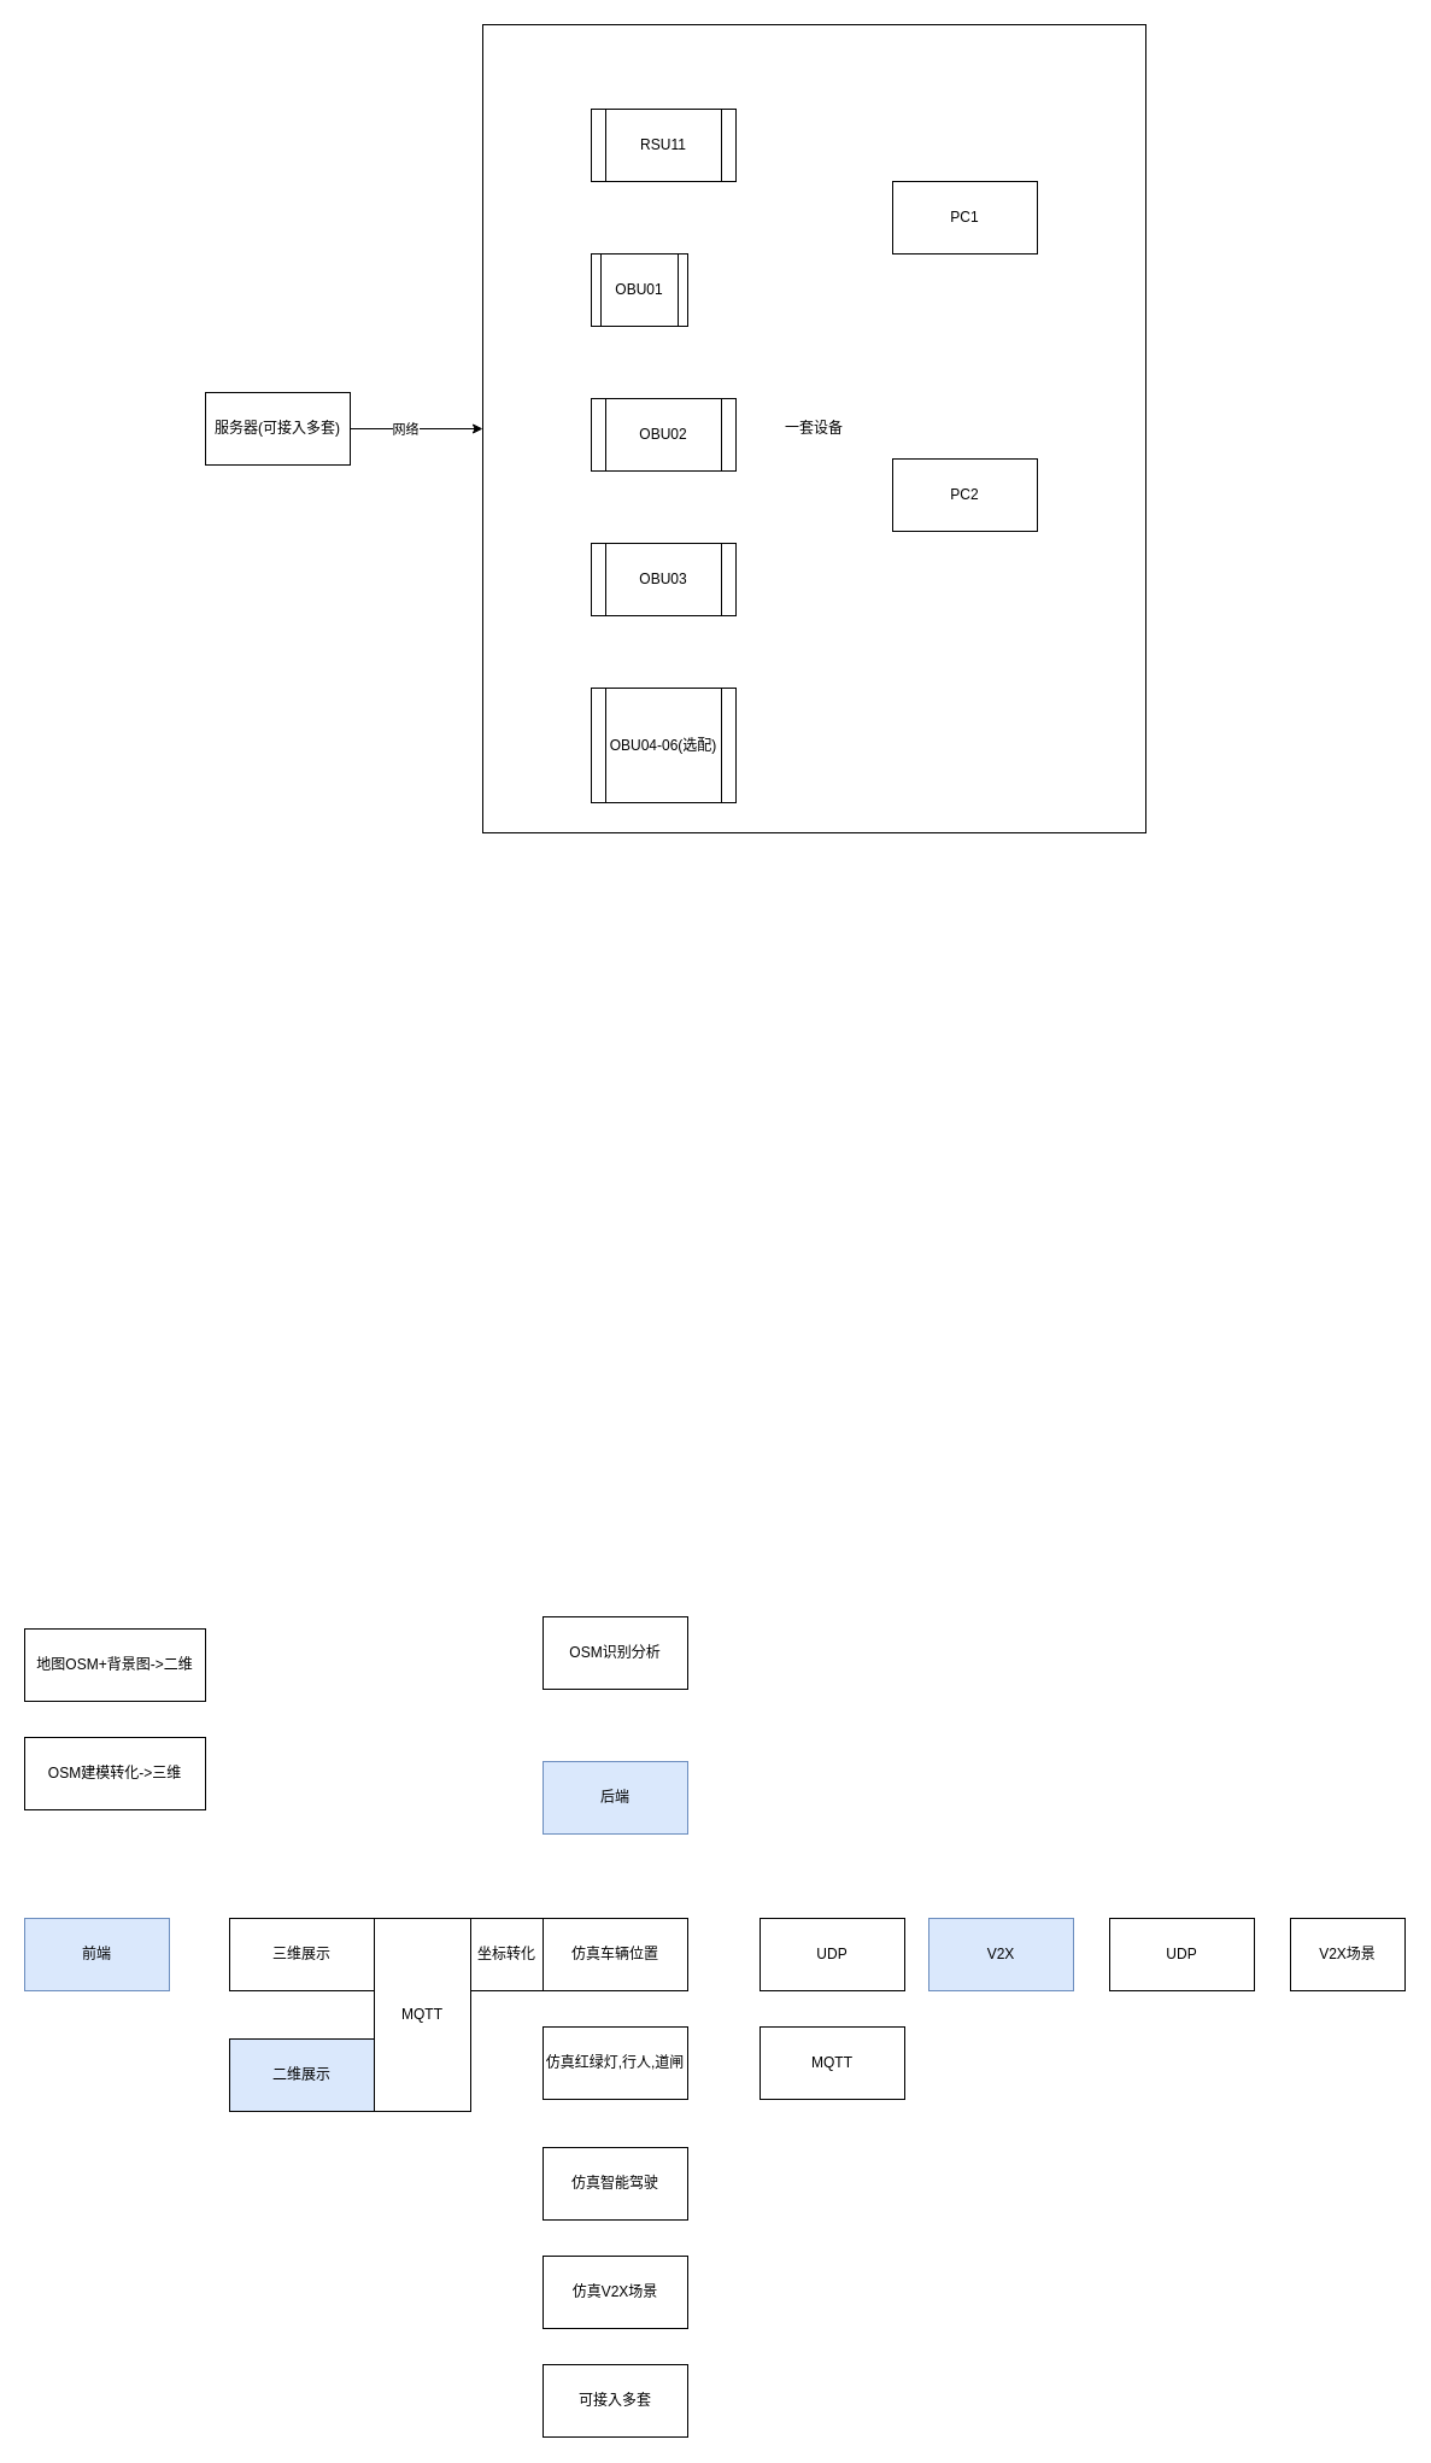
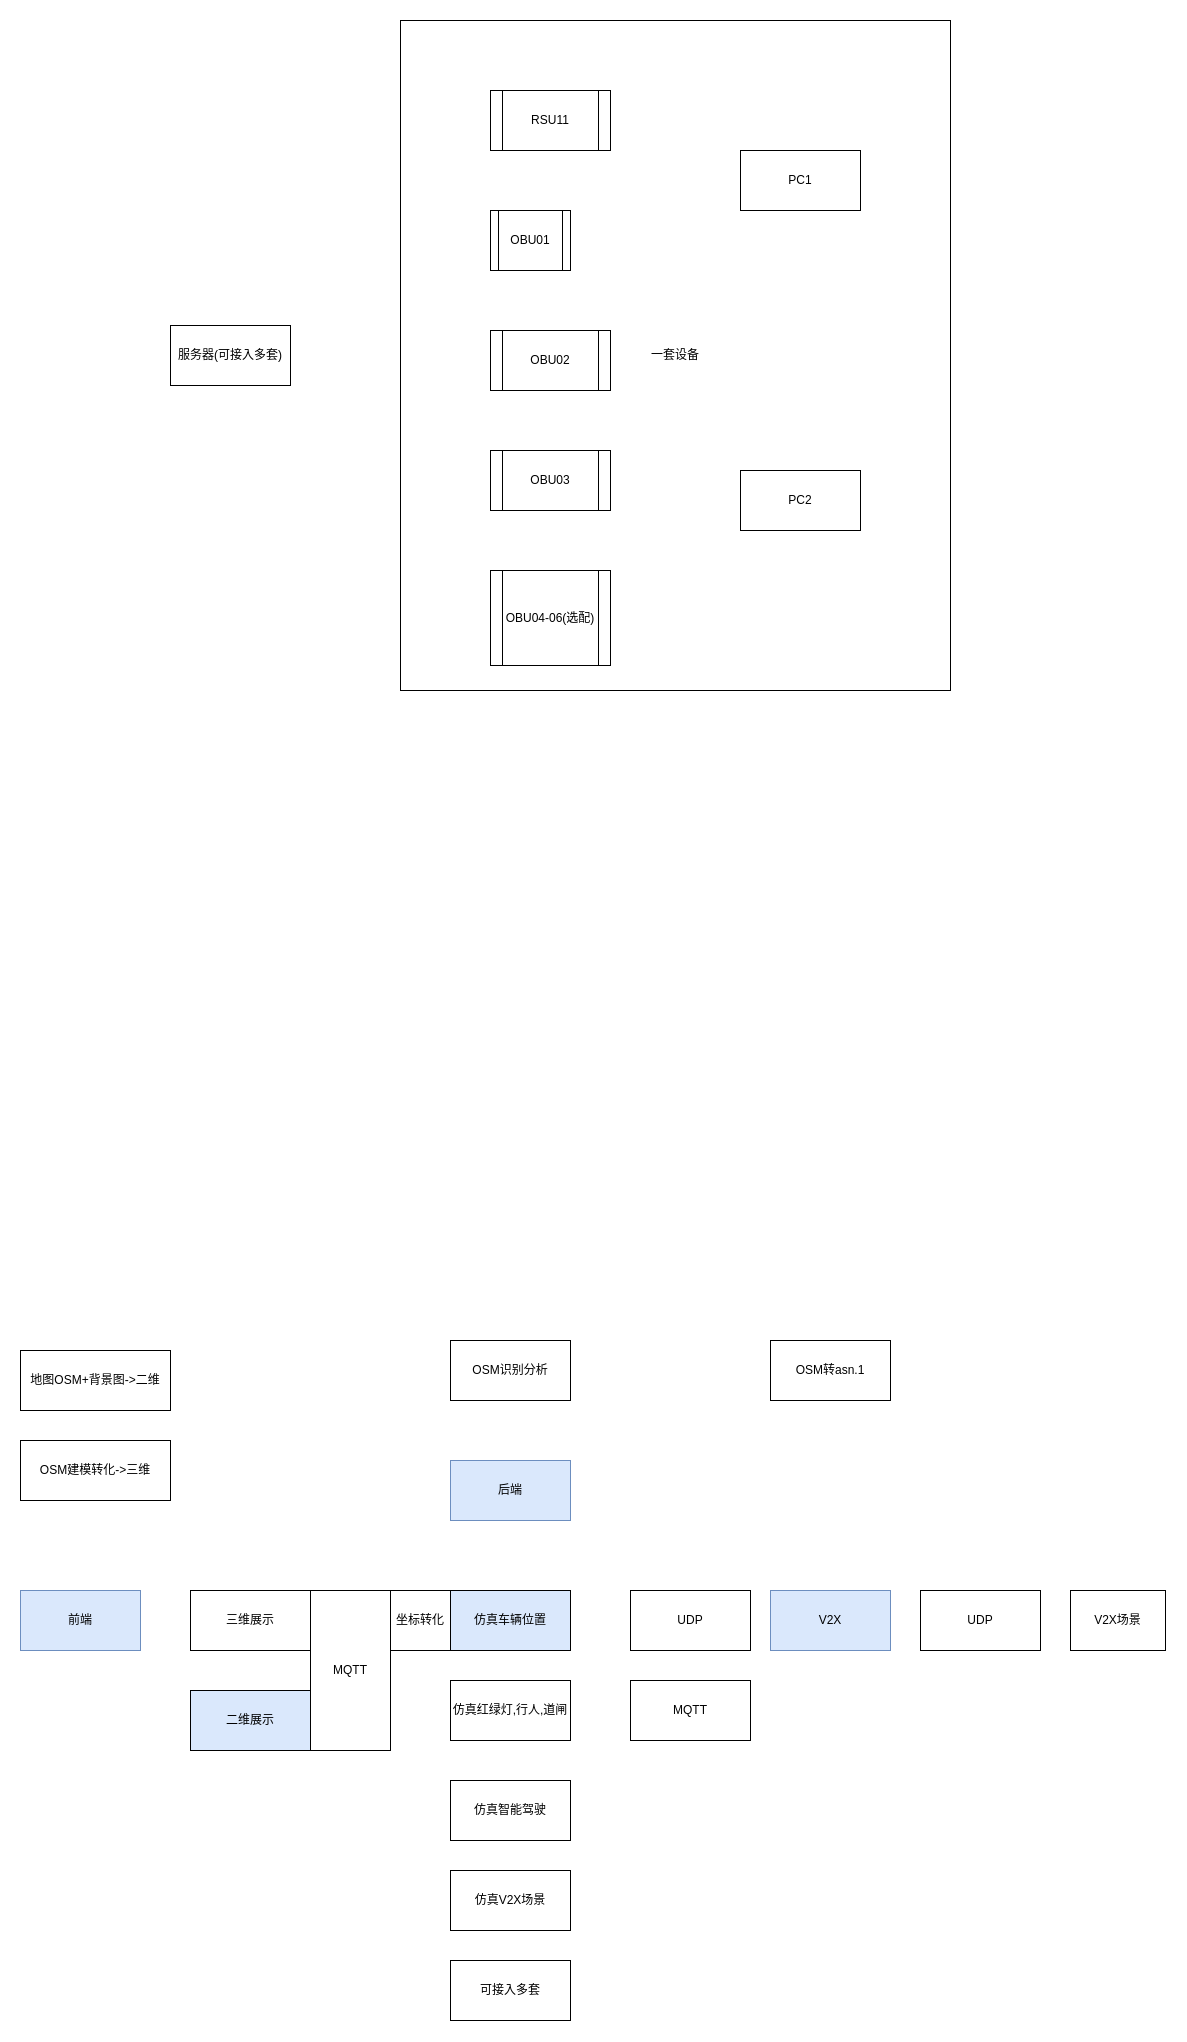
- <mxCell id="3" style="edgeStyle=orthogonalEdgeStyle;rounded=0;orthogonalLoop=1;jettySize=auto;html=1;" parent="1" source="5" target="2" edge="1"><mxGeometry relative="1" as="geometry" /></mxCell>
- <mxCell id="4" value="网络" style="edgeLabel;html=1;align=center;verticalAlign=middle;resizable=0;points=[];" parent="3" vertex="1" connectable="0"><mxGeometry x="-0.188" relative="1" as="geometry"><mxPoint as="offset" /></mxGeometry></mxCell>
- <mxCell id="12" value="PC2" style="rounded=0;whiteSpace=wrap;html=1;" parent="1" vertex="1"><mxGeometry x="740" y="380" width="120" height="60" as="geometry" /></mxCell>
+ <mxCell id="12" value="PC2" style="rounded=0;whiteSpace=wrap;html=1;" parent="1" vertex="1"><mxGeometry x="740" y="470" width="120" height="60" as="geometry" /></mxCell>
+ <mxCell id="26" value="OSM转asn.1" style="rounded=0;whiteSpace=wrap;html=1;" vertex="1" parent="1"><mxGeometry x="770" y="1340" width="120" height="60" as="geometry" /></mxCell>
- <mxCell id="16" value="仿真车辆位置" style="rounded=0;whiteSpace=wrap;html=1;" vertex="1" parent="1"><mxGeometry x="450" y="1590" width="120" height="60" as="geometry" /></mxCell>
+ <mxCell id="16" value="仿真车辆位置" style="rounded=0;whiteSpace=wrap;html=1;fillColor=#dae8fc;" vertex="1" parent="1"><mxGeometry x="450" y="1590" width="120" height="60" as="geometry" /></mxCell>
